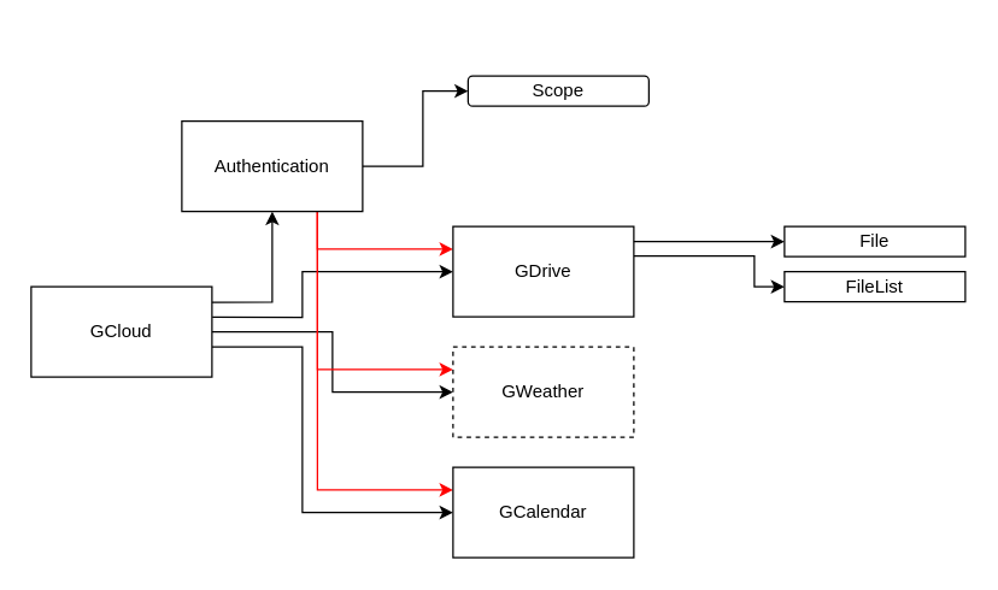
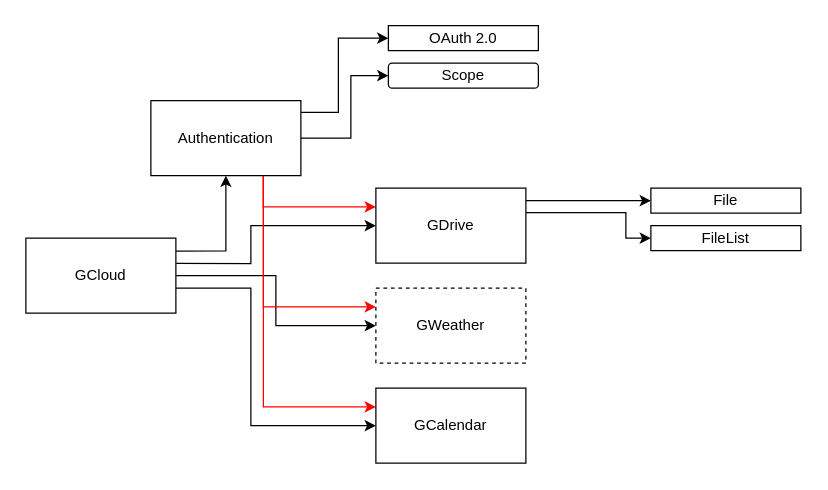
+ <mxCell id="2" value="OAuth 2.0" style="rounded=0;whiteSpace=wrap;html=1;" vertex="1" parent="1"><mxGeometry x="310" y="20" width="120" height="20" as="geometry" /></mxCell>
+ <mxCell id="8" style="edgeStyle=orthogonalEdgeStyle;rounded=0;orthogonalLoop=1;jettySize=auto;html=1;exitX=1.002;exitY=0.156;exitDx=0;exitDy=0;entryX=0;entryY=0.5;entryDx=0;entryDy=0;exitPerimeter=0;" edge="1" parent="1" source="13" target="2"><mxGeometry relative="1" as="geometry"><Array as="points"><mxPoint x="270" y="89" /><mxPoint x="270" y="30" /></Array></mxGeometry></mxCell>
